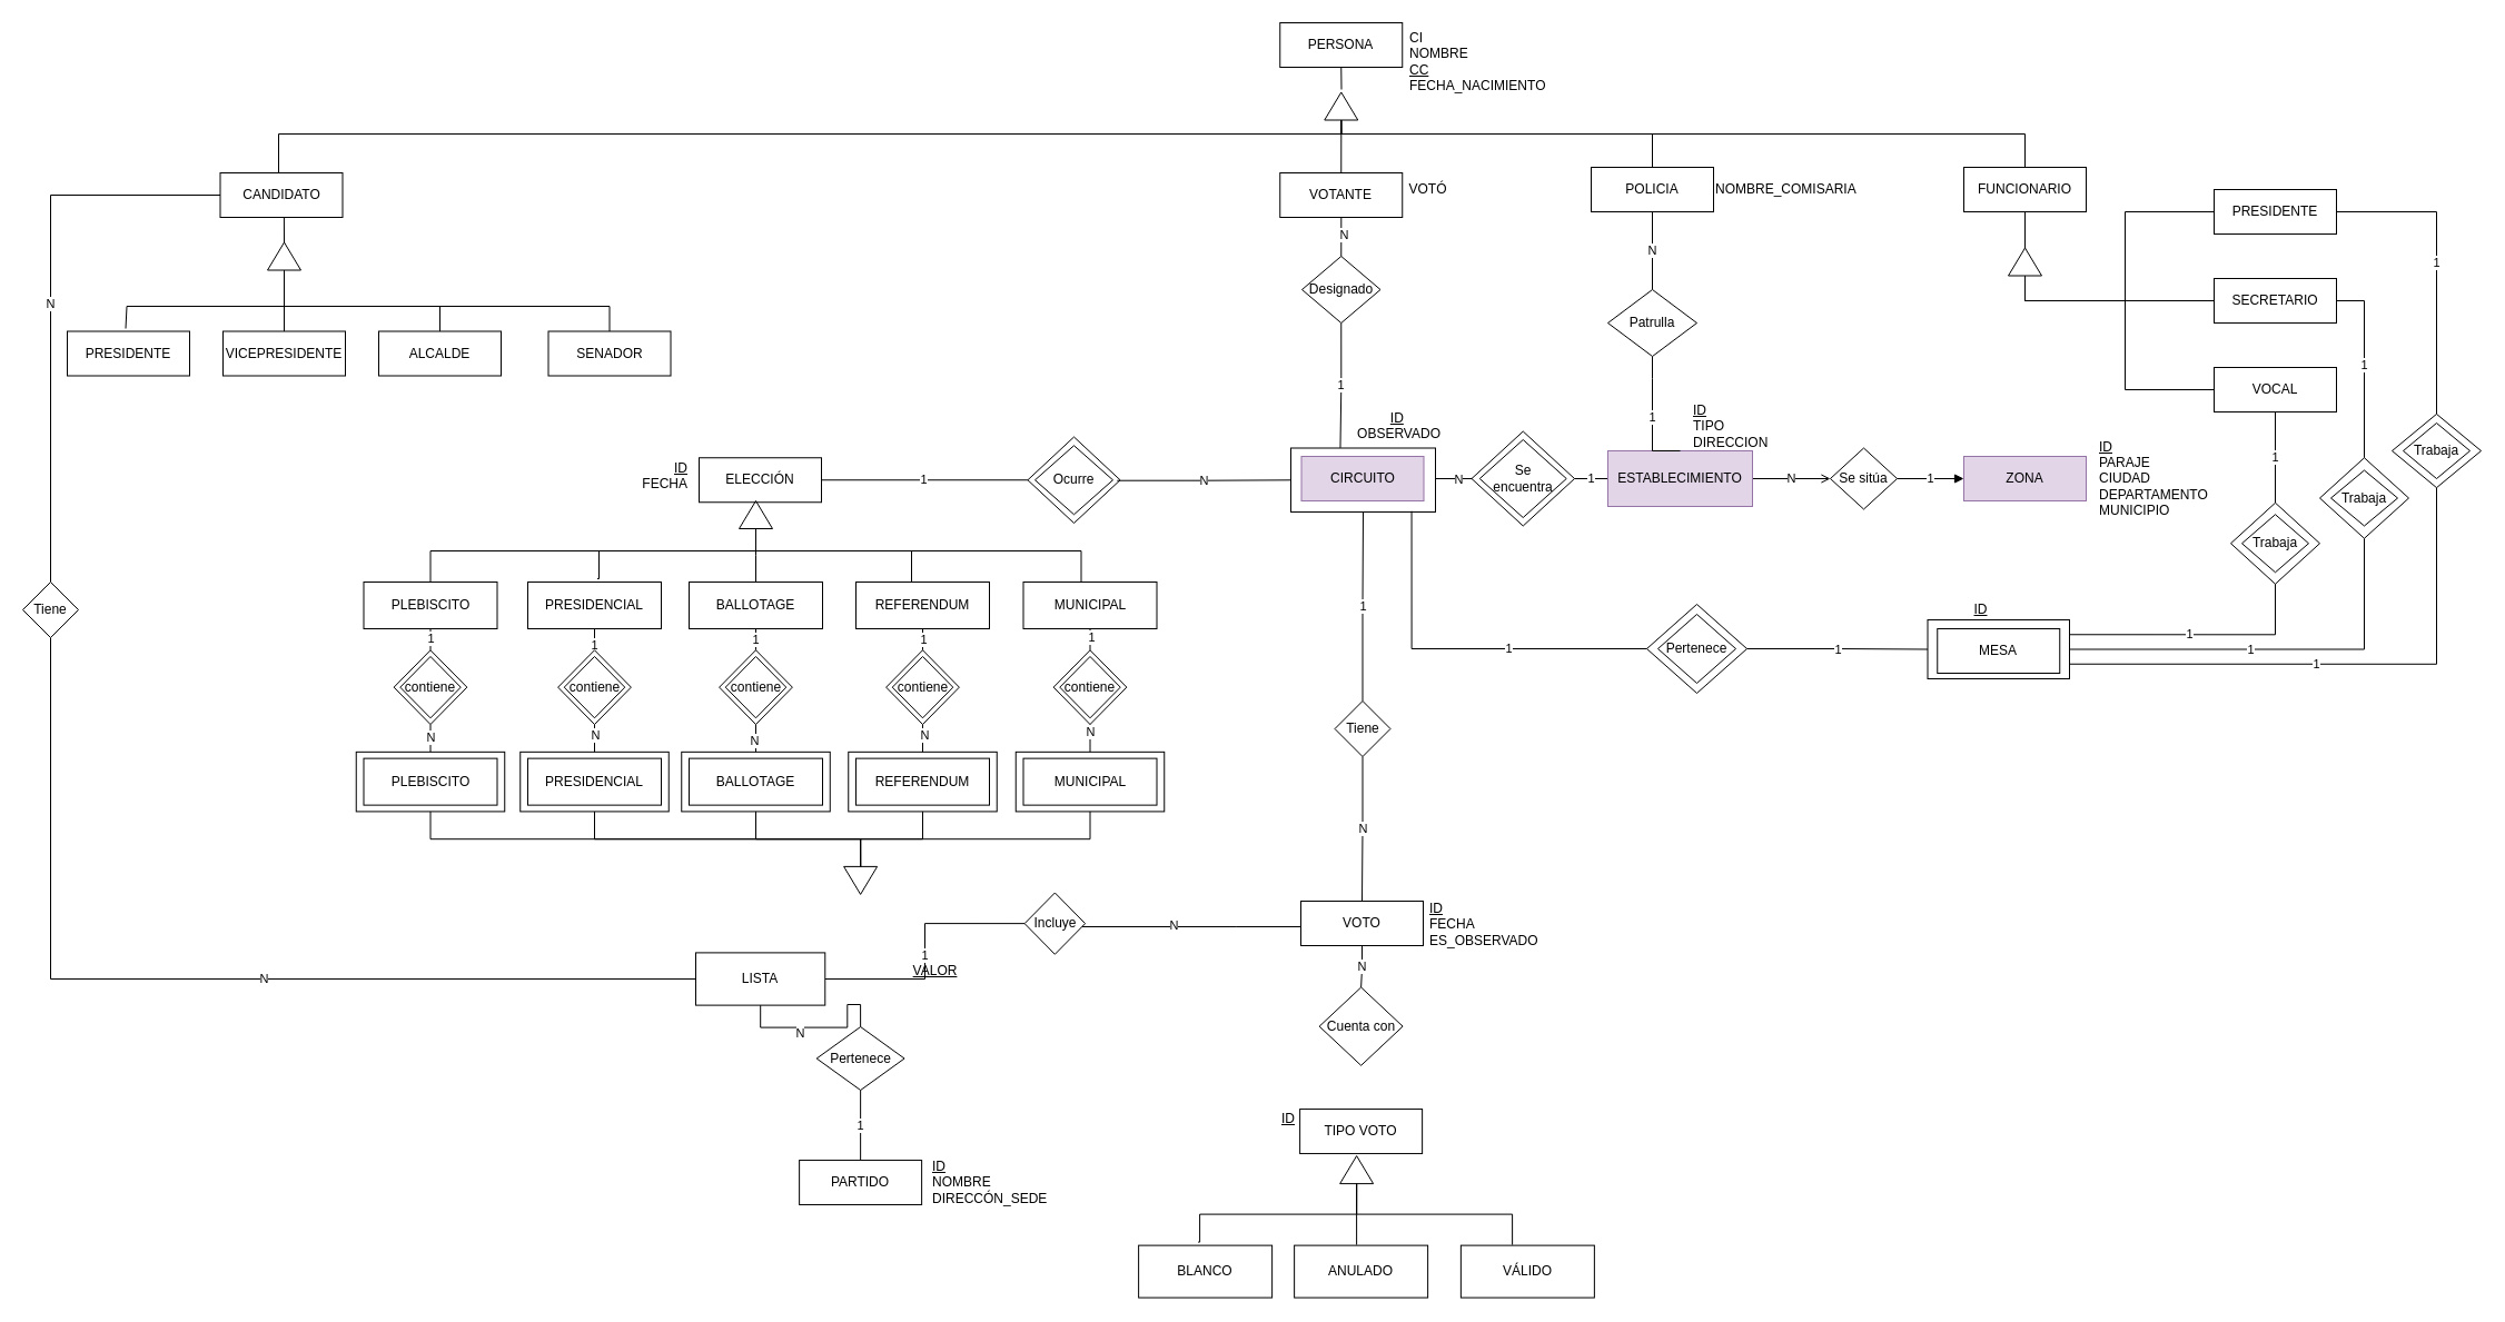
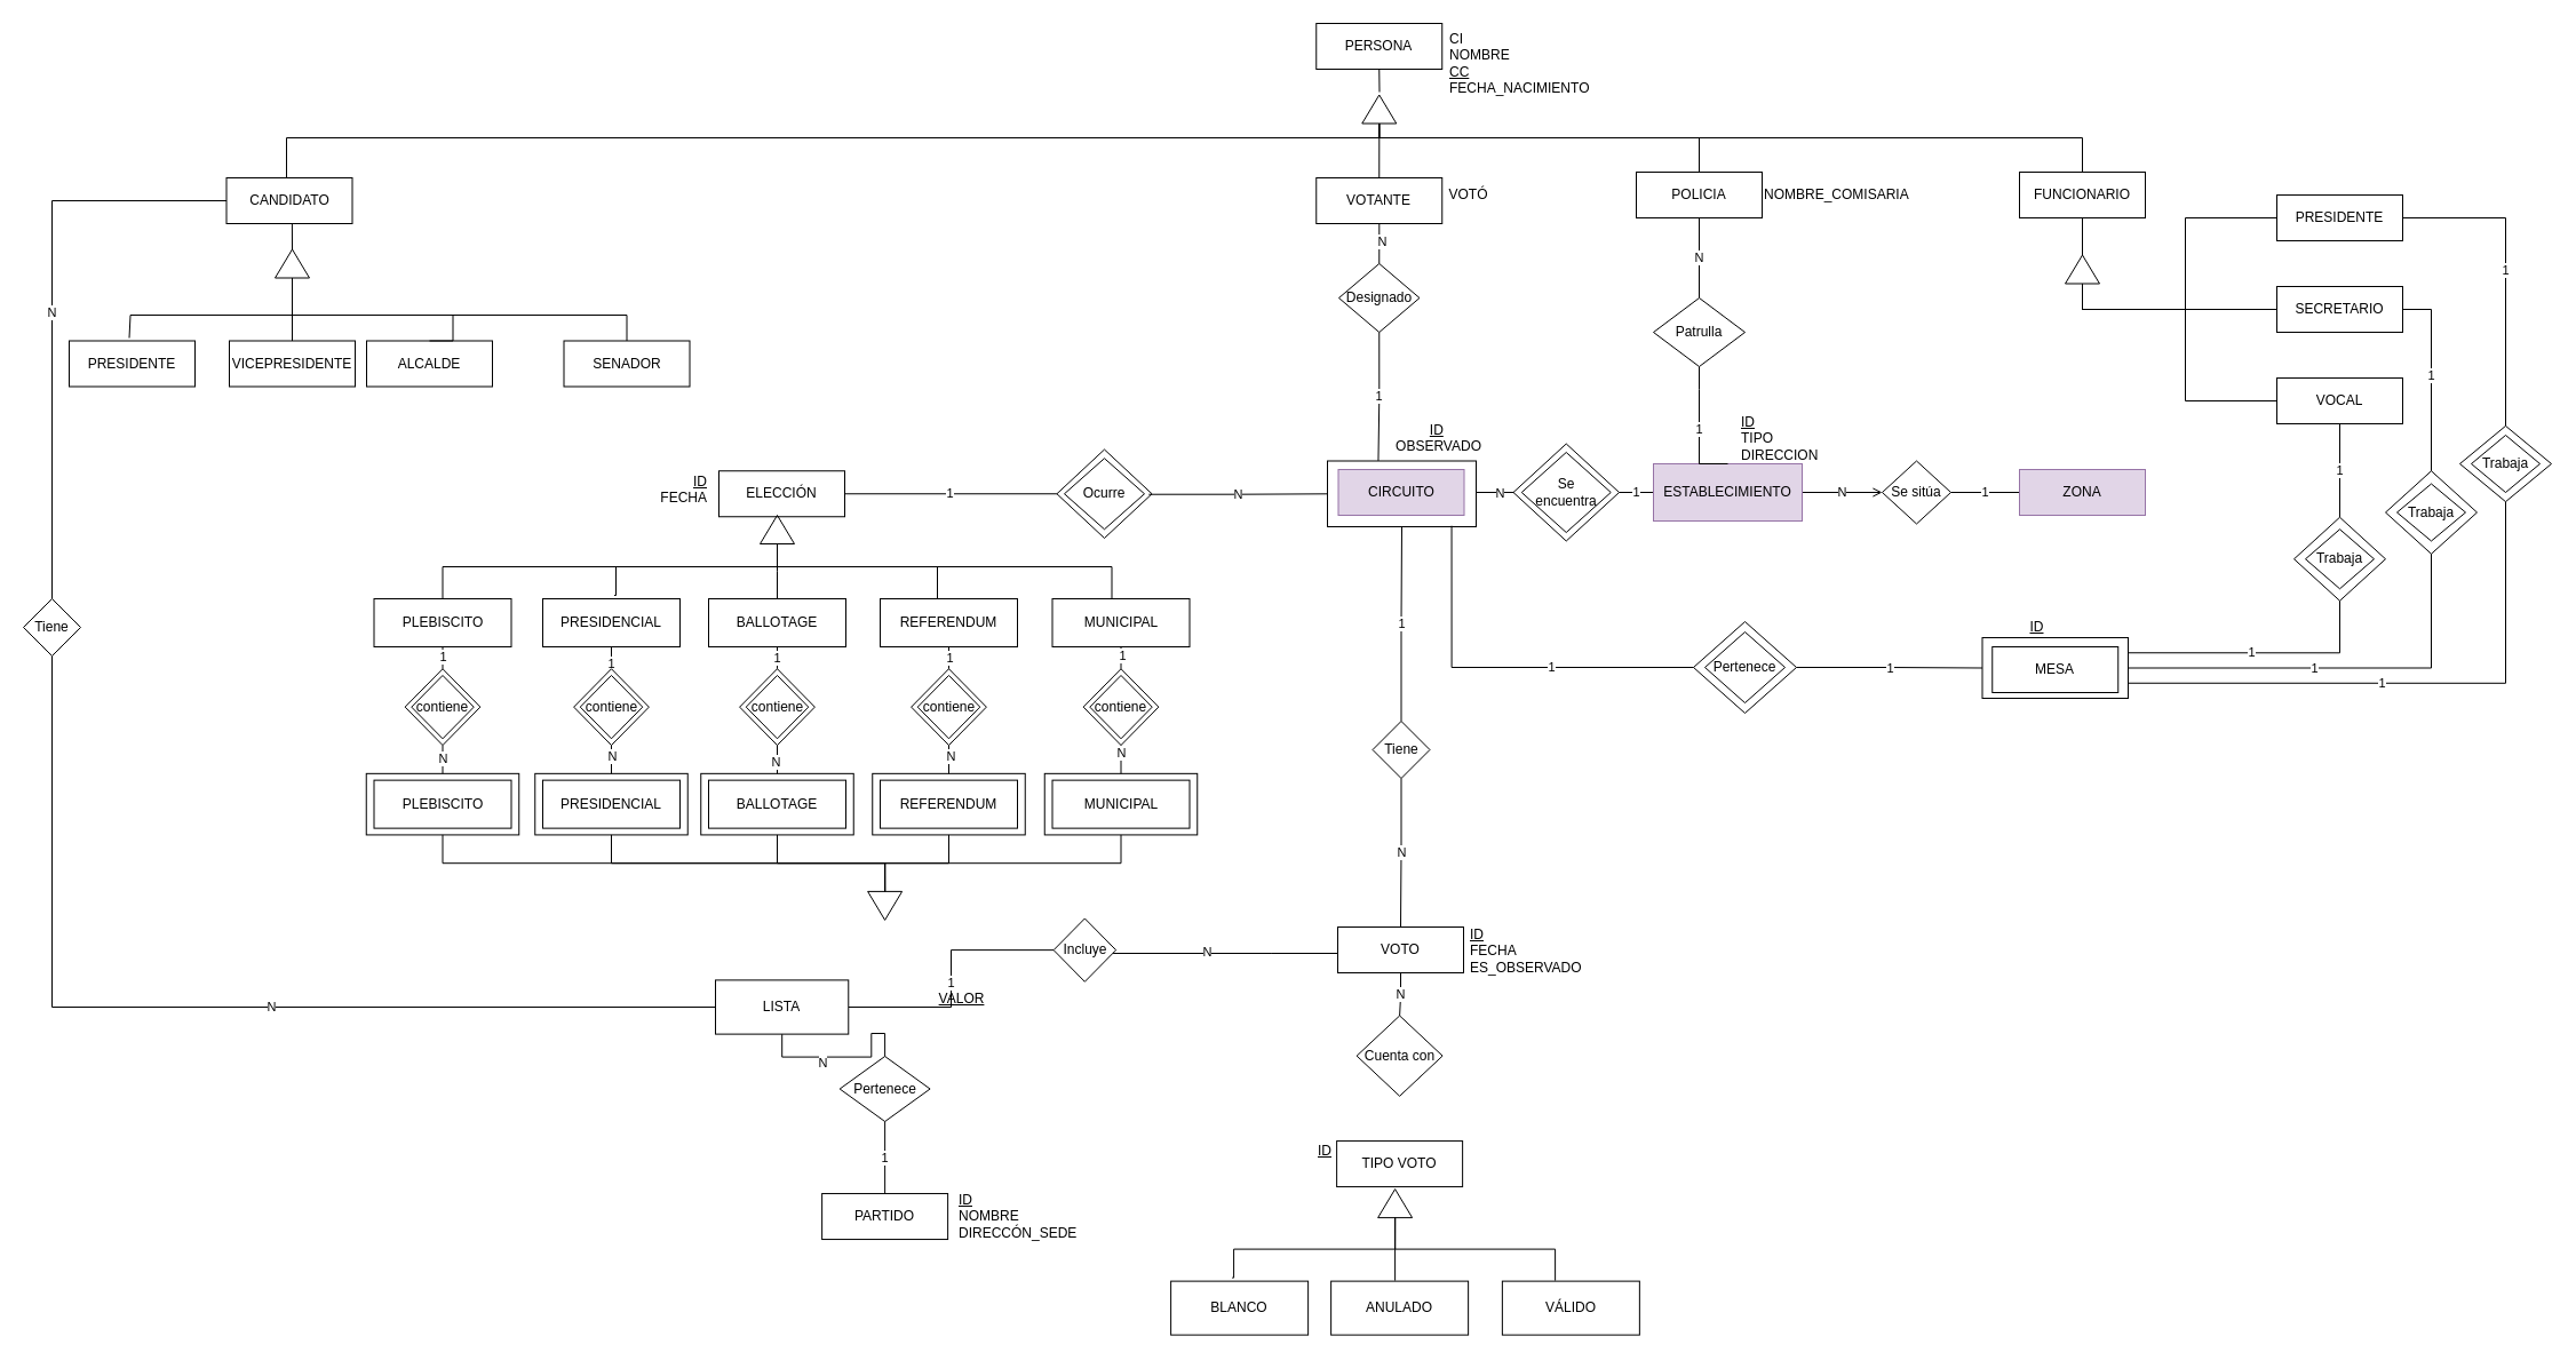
- <mxCell id="41" value="ALCALDE" style="rounded=0;whiteSpace=wrap;html=1;fillColor=none;strokeColor=#000000;" vertex="1" parent="1"><mxGeometry x="340" y="297.5" width="110" height="40" as="geometry" /></mxCell>
+ <mxCell id="41" value="ALCALDE" style="rounded=0;whiteSpace=wrap;html=1;fillColor=none;strokeColor=#000000;" vertex="1" parent="1"><mxGeometry x="320" y="297.5" width="110" height="40" as="geometry" /></mxCell>
- <mxCell id="52" value="1" style="edgeStyle=orthogonalEdgeStyle;rounded=0;orthogonalLoop=1;jettySize=auto;html=1;endArrow=block;startFill=0;" edge="1" parent="1" source="53" target="66"><mxGeometry relative="1" as="geometry"><mxPoint x="1802.5" y="530" as="targetPoint" /></mxGeometry></mxCell>
+ <mxCell id="52" value="1" style="edgeStyle=orthogonalEdgeStyle;rounded=0;orthogonalLoop=1;jettySize=auto;html=1;endArrow=none;startFill=0;" edge="1" parent="1" source="53" target="66"><mxGeometry relative="1" as="geometry"><mxPoint x="1802.5" y="530" as="targetPoint" /></mxGeometry></mxCell>
- <mxCell id="85" value="&lt;div&gt;&lt;span&gt;&lt;u&gt;ID&lt;/u&gt;&lt;/span&gt;&lt;/div&gt;&lt;span&gt;PARAJE&lt;/span&gt;&lt;div&gt;&lt;span&gt;CIUDAD&lt;/span&gt;&lt;/div&gt;&lt;div&gt;&lt;span&gt;DEPARTAMENTO&amp;nbsp;&lt;/span&gt;&lt;/div&gt;&lt;div&gt;&lt;span&gt;MUNICIPIO&lt;/span&gt;&lt;/div&gt;" style="text;html=1;align=left;verticalAlign=middle;resizable=0;points=[];autosize=1;strokeColor=none;fillColor=none;fontStyle=0" vertex="1" parent="1"><mxGeometry x="1885" y="385" width="120" height="90" as="geometry" /></mxCell>
